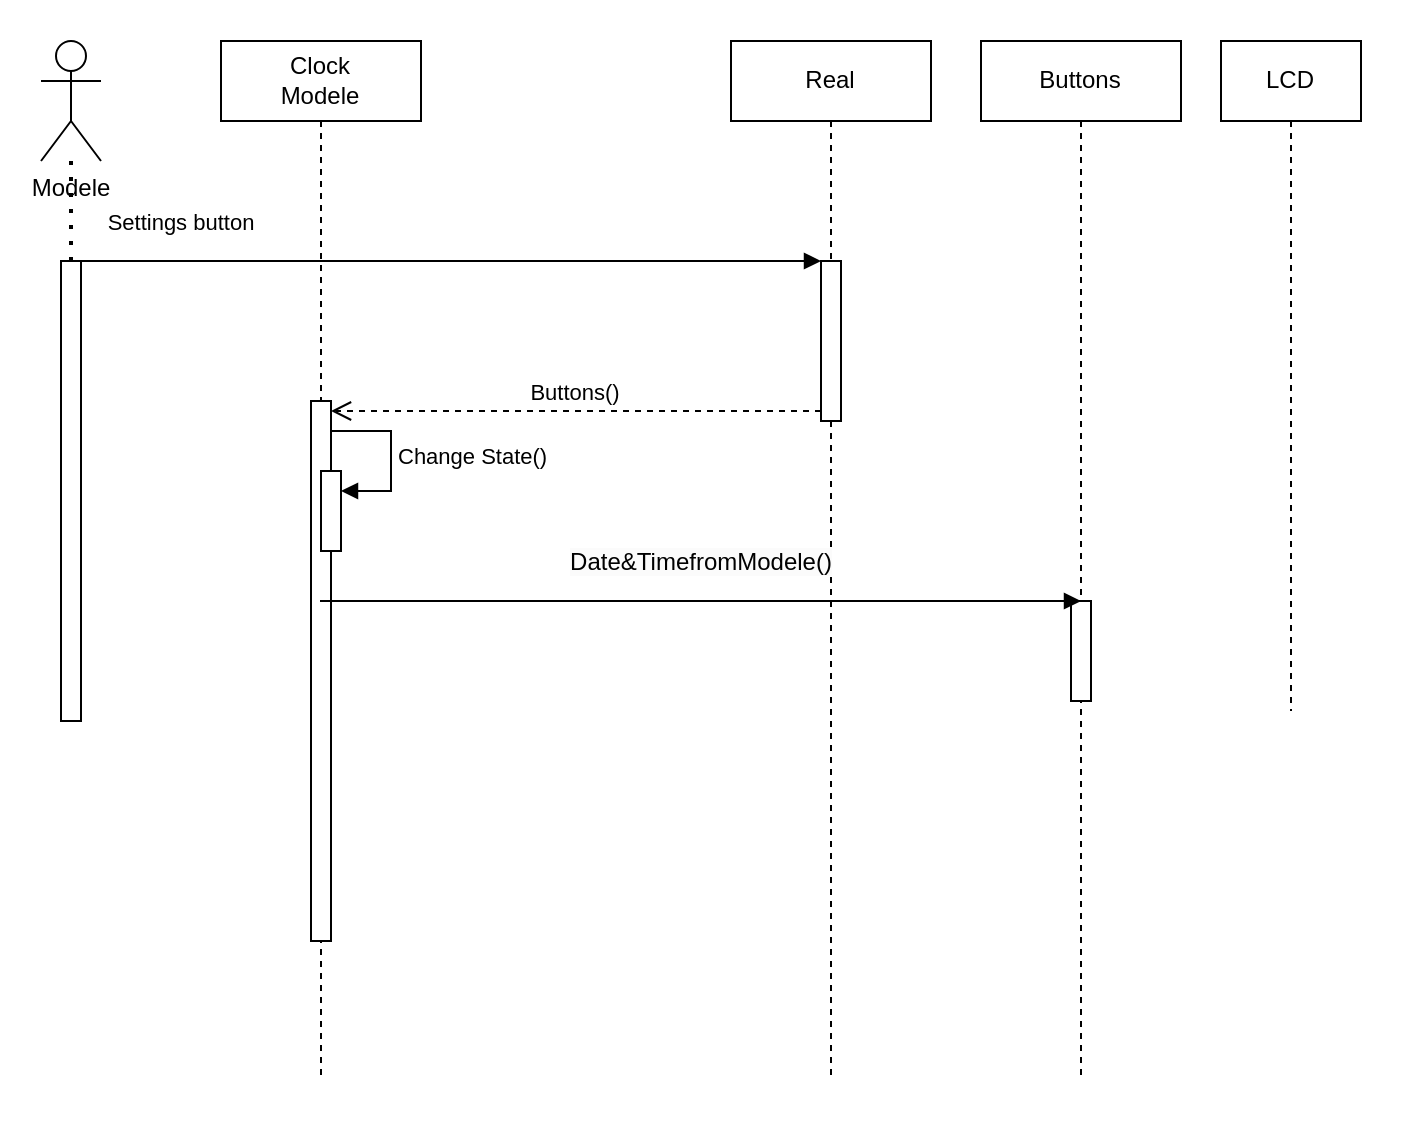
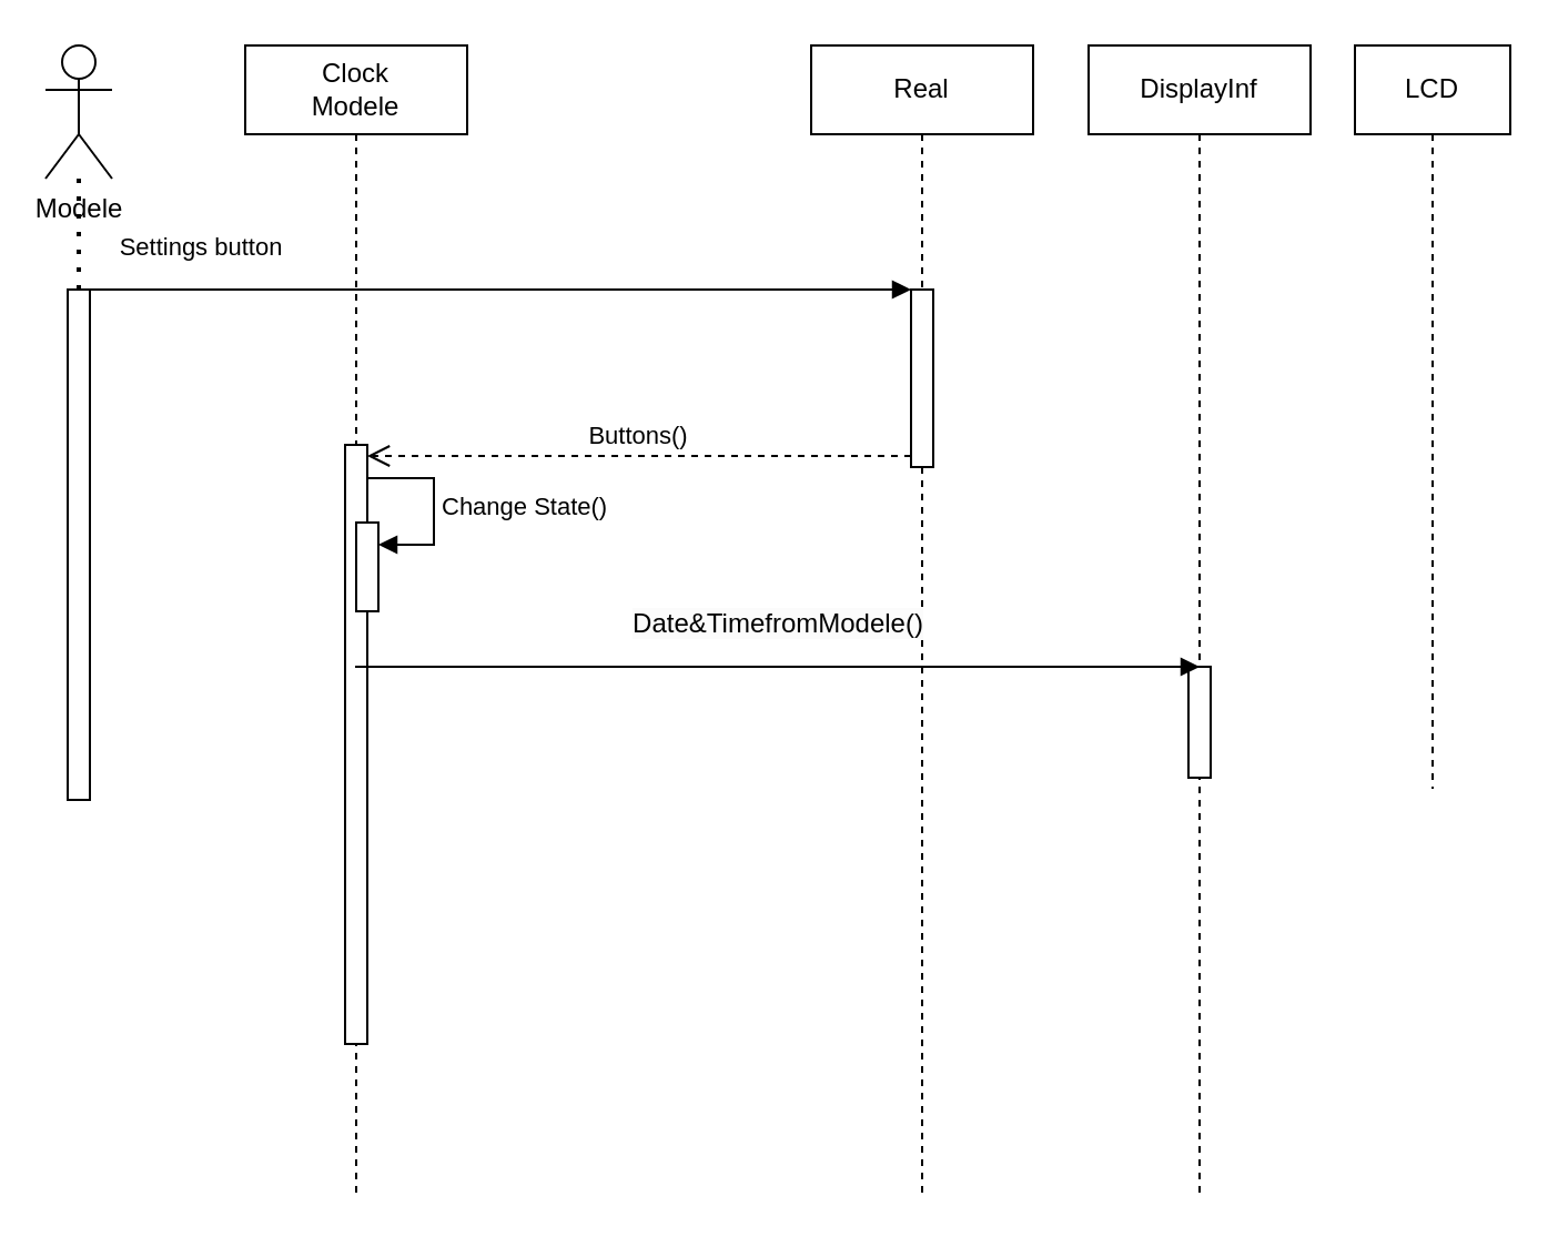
- <mxCell id="10" value="Buttons" style="shape=umlLifeline;perimeter=lifelinePerimeter;whiteSpace=wrap;html=1;container=1;dropTarget=0;collapsible=0;recursiveResize=0;outlineConnect=0;portConstraint=eastwest;newEdgeStyle={&quot;edgeStyle&quot;:&quot;elbowEdgeStyle&quot;,&quot;elbow&quot;:&quot;vertical&quot;,&quot;curved&quot;:0,&quot;rounded&quot;:0};" vertex="1" parent="1"><mxGeometry x="490" y="20" width="100" height="520" as="geometry" /></mxCell>
+ <mxCell id="10" value="DisplayInf" style="shape=umlLifeline;perimeter=lifelinePerimeter;whiteSpace=wrap;html=1;container=1;dropTarget=0;collapsible=0;recursiveResize=0;outlineConnect=0;portConstraint=eastwest;newEdgeStyle={&quot;edgeStyle&quot;:&quot;elbowEdgeStyle&quot;,&quot;elbow&quot;:&quot;vertical&quot;,&quot;curved&quot;:0,&quot;rounded&quot;:0};" vertex="1" parent="1"><mxGeometry x="490" y="20" width="100" height="520" as="geometry" /></mxCell>
